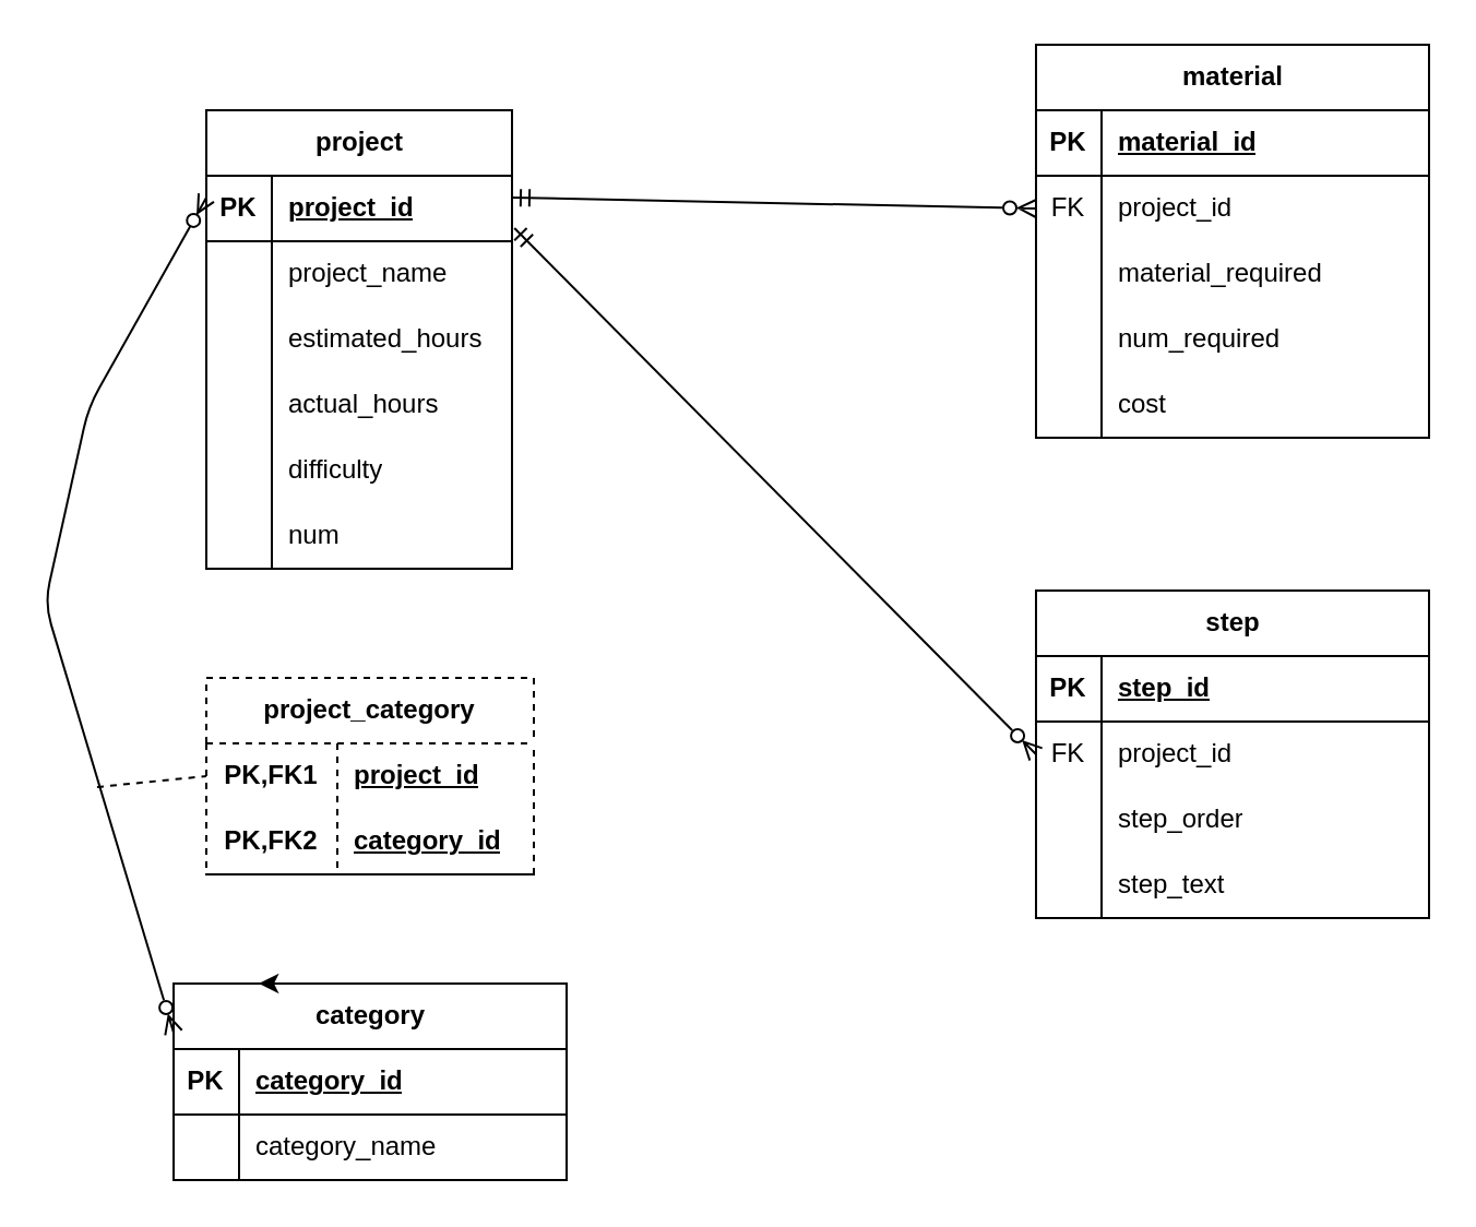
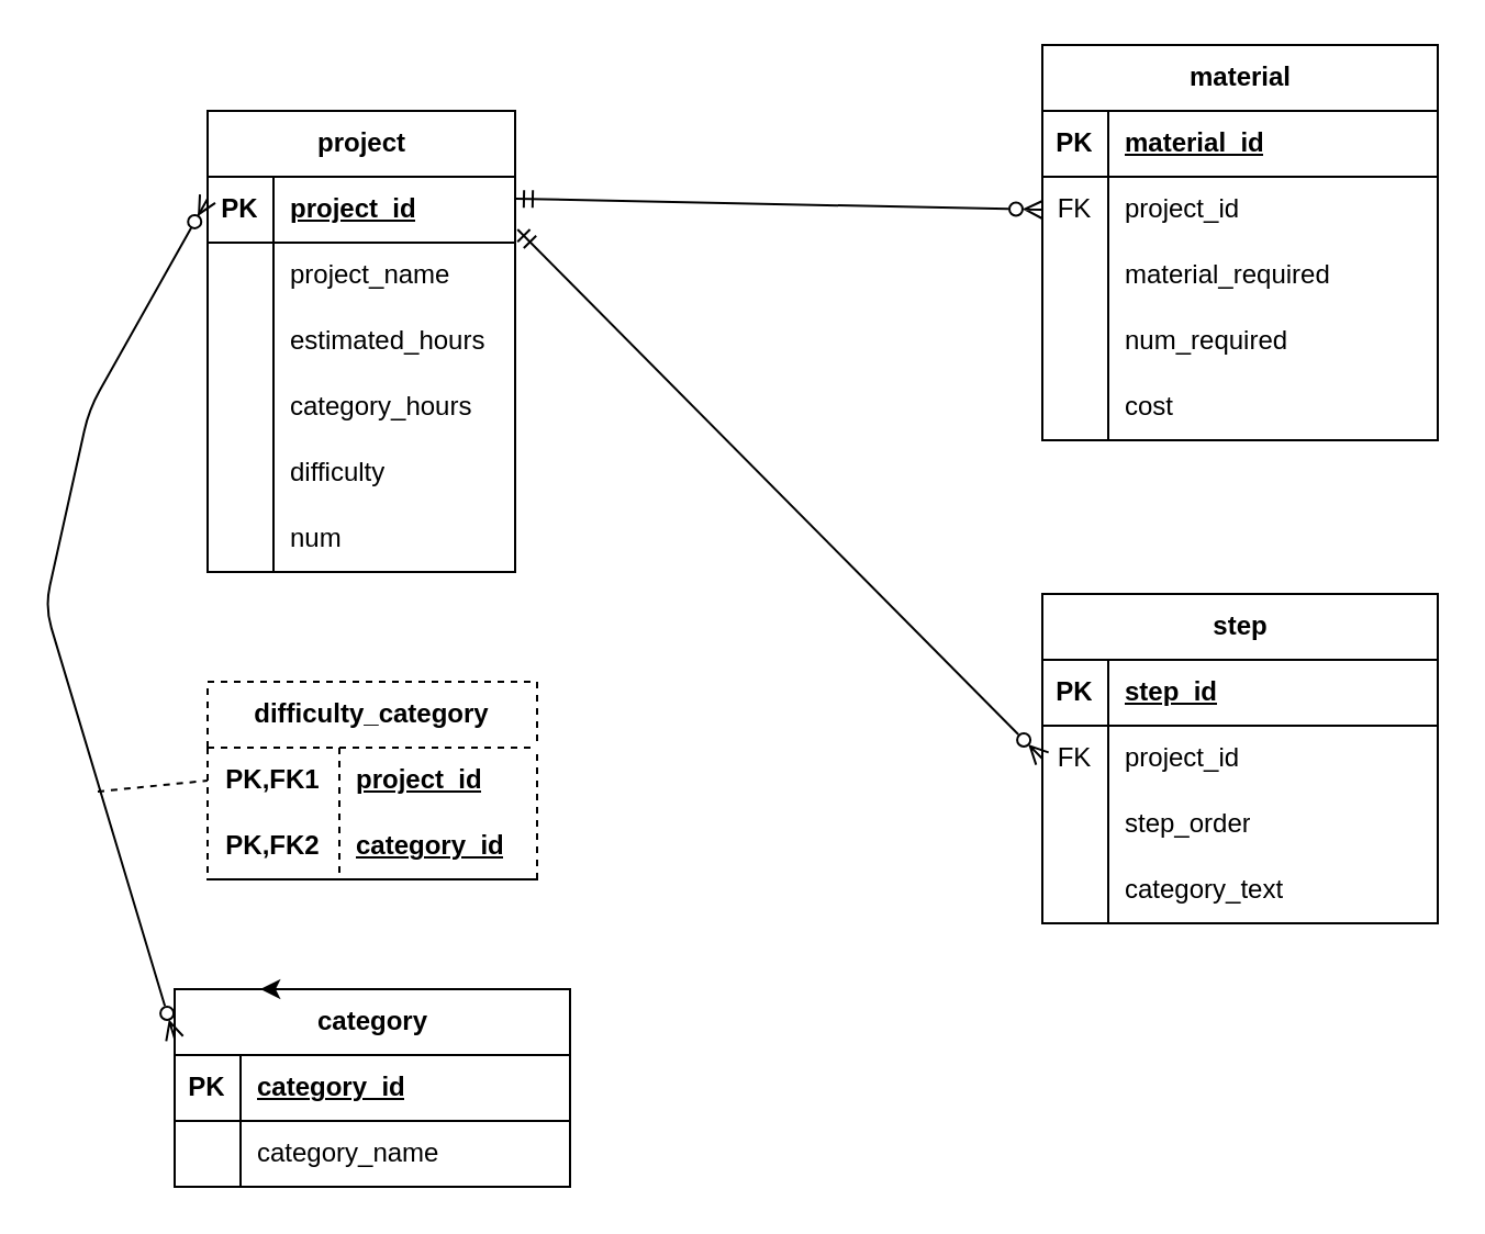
- <mxCell id="14" value="actual_hours" style="shape=partialRectangle;connectable=0;fillColor=none;top=0;left=0;bottom=0;right=0;align=left;spacingLeft=6;overflow=hidden;whiteSpace=wrap;html=1;" vertex="1" parent="12"><mxGeometry x="30" width="110" height="30" as="geometry"><mxRectangle width="110" height="30" as="alternateBounds" /></mxGeometry></mxCell>
+ <mxCell id="14" value="category_hours" style="shape=partialRectangle;connectable=0;fillColor=none;top=0;left=0;bottom=0;right=0;align=left;spacingLeft=6;overflow=hidden;whiteSpace=wrap;html=1;" vertex="1" parent="12"><mxGeometry x="30" width="110" height="30" as="geometry"><mxRectangle width="110" height="30" as="alternateBounds" /></mxGeometry></mxCell>
- <mxCell id="57" value="project_category" style="shape=table;startSize=30;container=1;collapsible=1;childLayout=tableLayout;fixedRows=1;rowLines=0;fontStyle=1;align=center;resizeLast=1;html=1;whiteSpace=wrap;dashed=1;" vertex="1" parent="1"><mxGeometry x="94" y="310" width="150" height="90" as="geometry" /></mxCell>
+ <mxCell id="57" value="difficulty_category" style="shape=table;startSize=30;container=1;collapsible=1;childLayout=tableLayout;fixedRows=1;rowLines=0;fontStyle=1;align=center;resizeLast=1;html=1;whiteSpace=wrap;dashed=1;" vertex="1" parent="1"><mxGeometry x="94" y="310" width="150" height="90" as="geometry" /></mxCell>
- <mxCell id="49" value="step_text" style="shape=partialRectangle;connectable=0;fillColor=none;top=0;left=0;bottom=0;right=0;align=left;spacingLeft=6;overflow=hidden;whiteSpace=wrap;html=1;" vertex="1" parent="47"><mxGeometry x="30" width="150" height="30" as="geometry"><mxRectangle width="150" height="30" as="alternateBounds" /></mxGeometry></mxCell>
+ <mxCell id="49" value="category_text" style="shape=partialRectangle;connectable=0;fillColor=none;top=0;left=0;bottom=0;right=0;align=left;spacingLeft=6;overflow=hidden;whiteSpace=wrap;html=1;" vertex="1" parent="47"><mxGeometry x="30" width="150" height="30" as="geometry"><mxRectangle width="150" height="30" as="alternateBounds" /></mxGeometry></mxCell>
